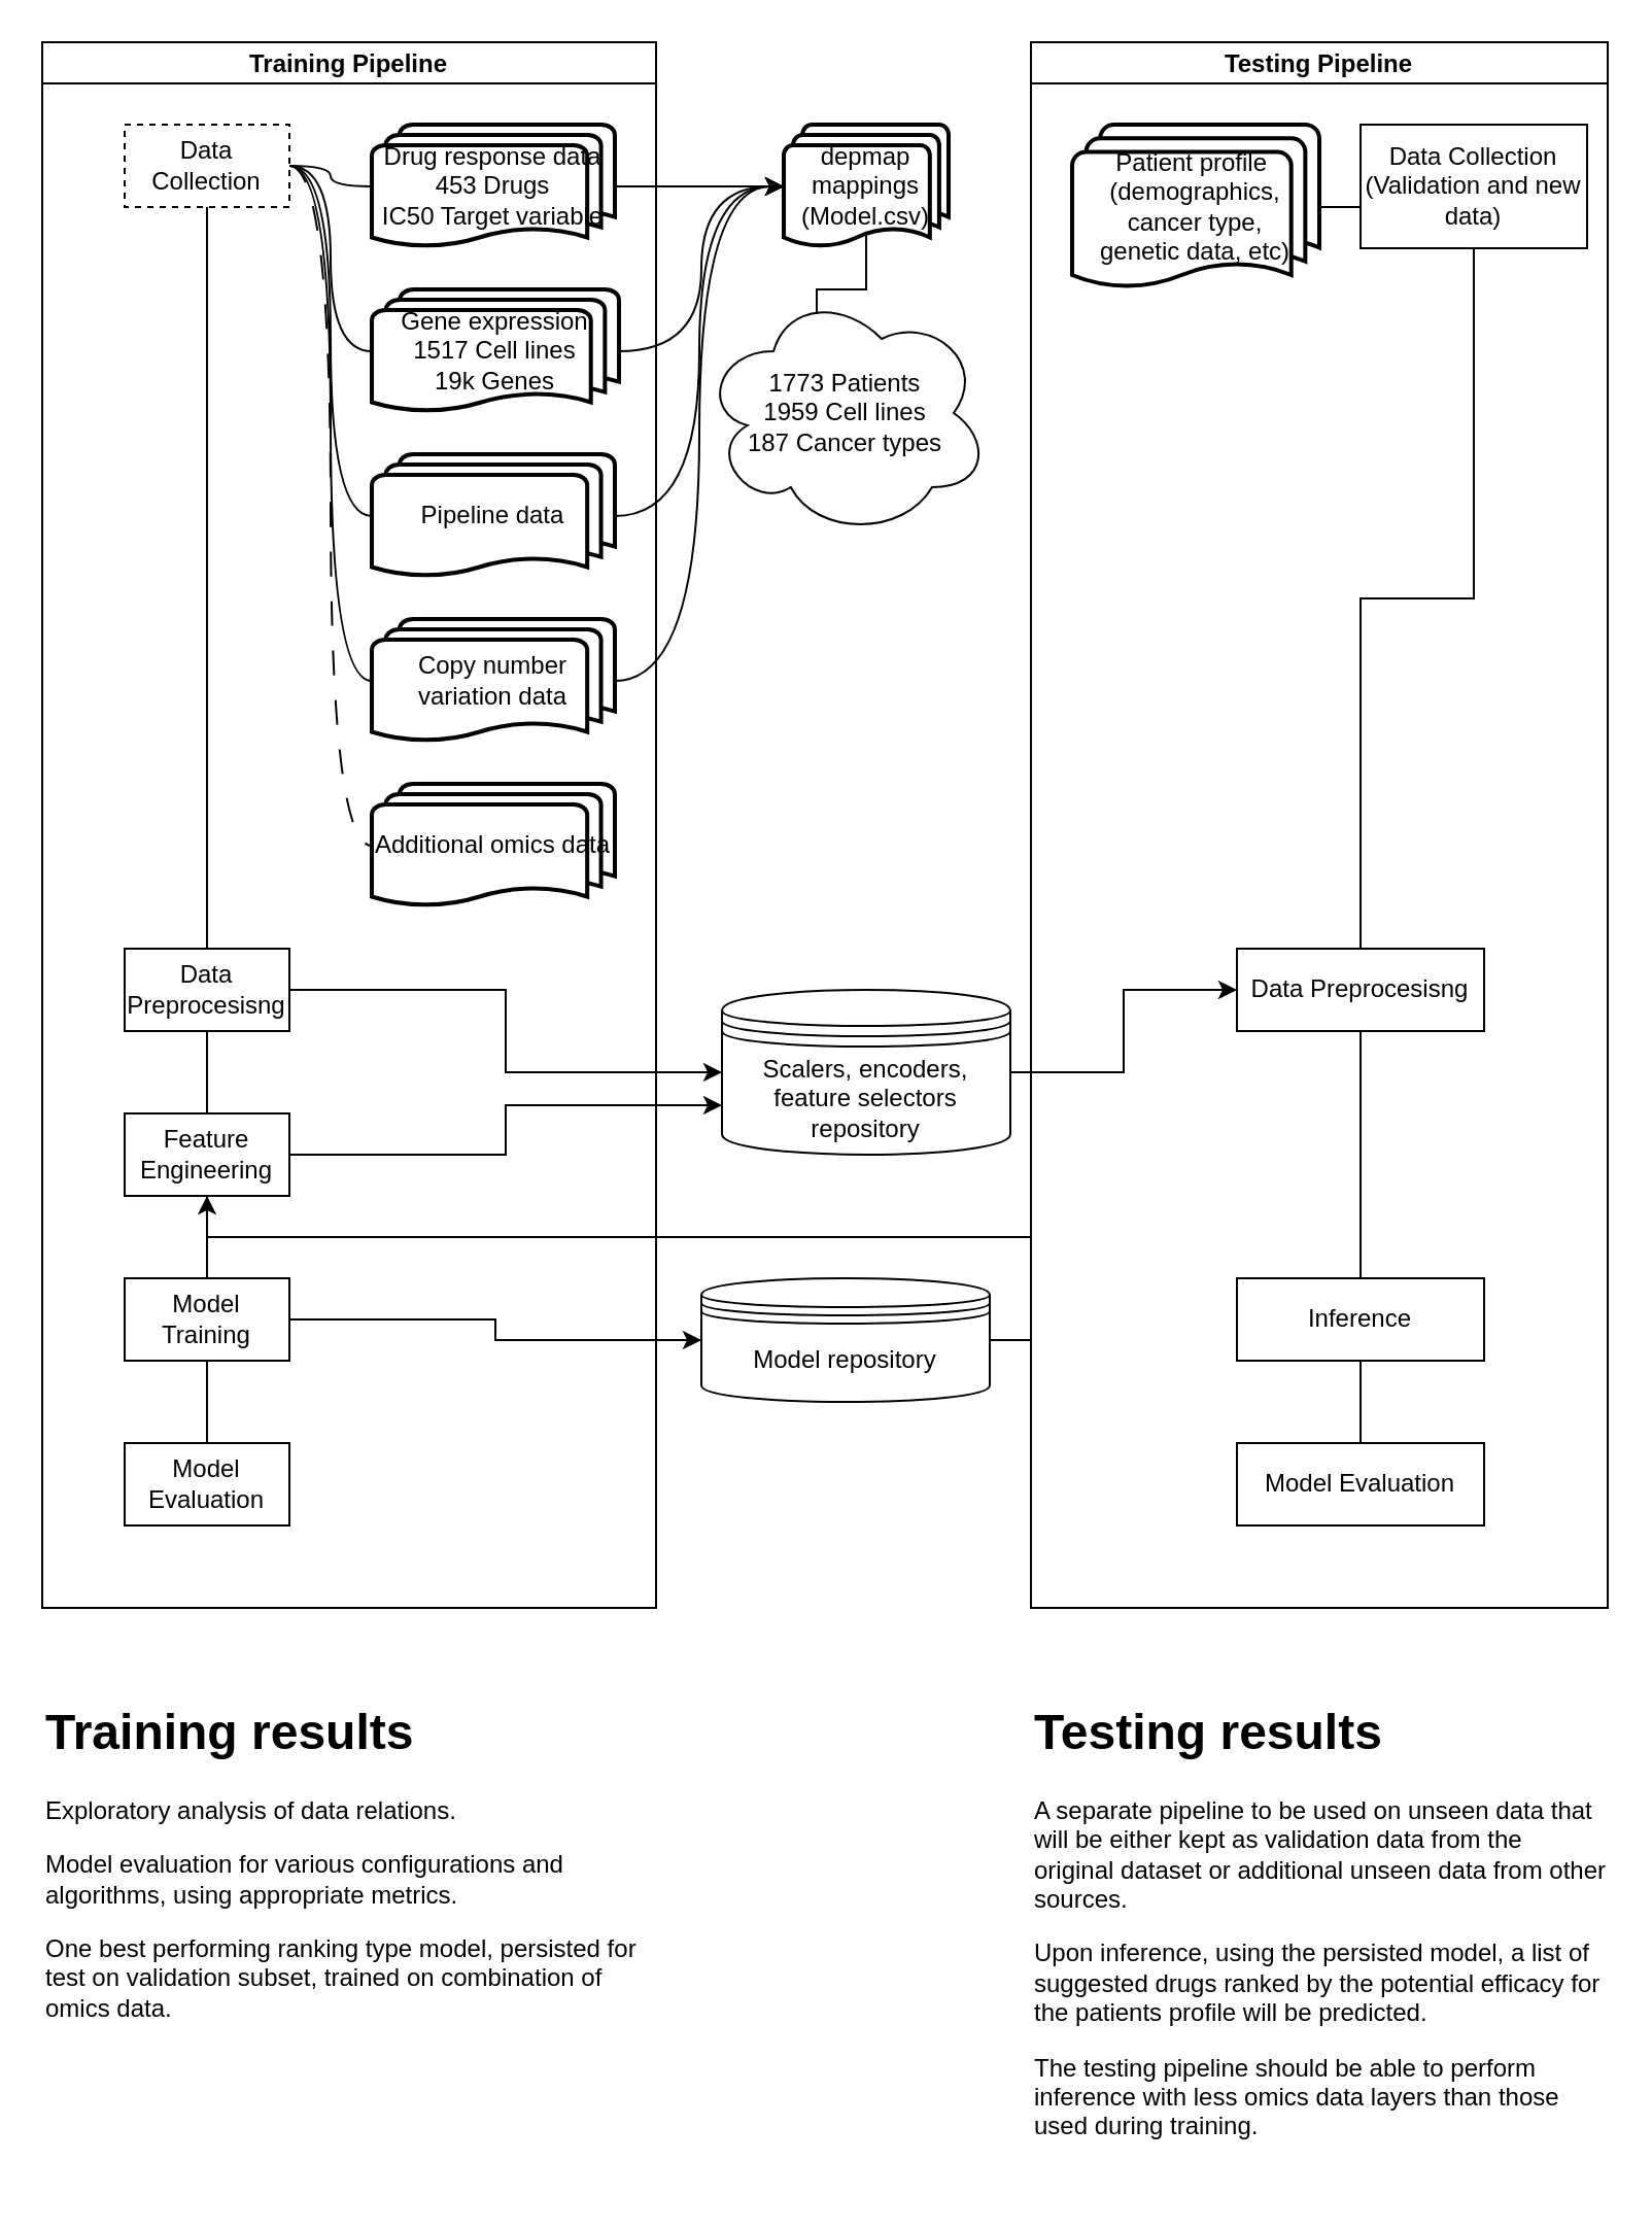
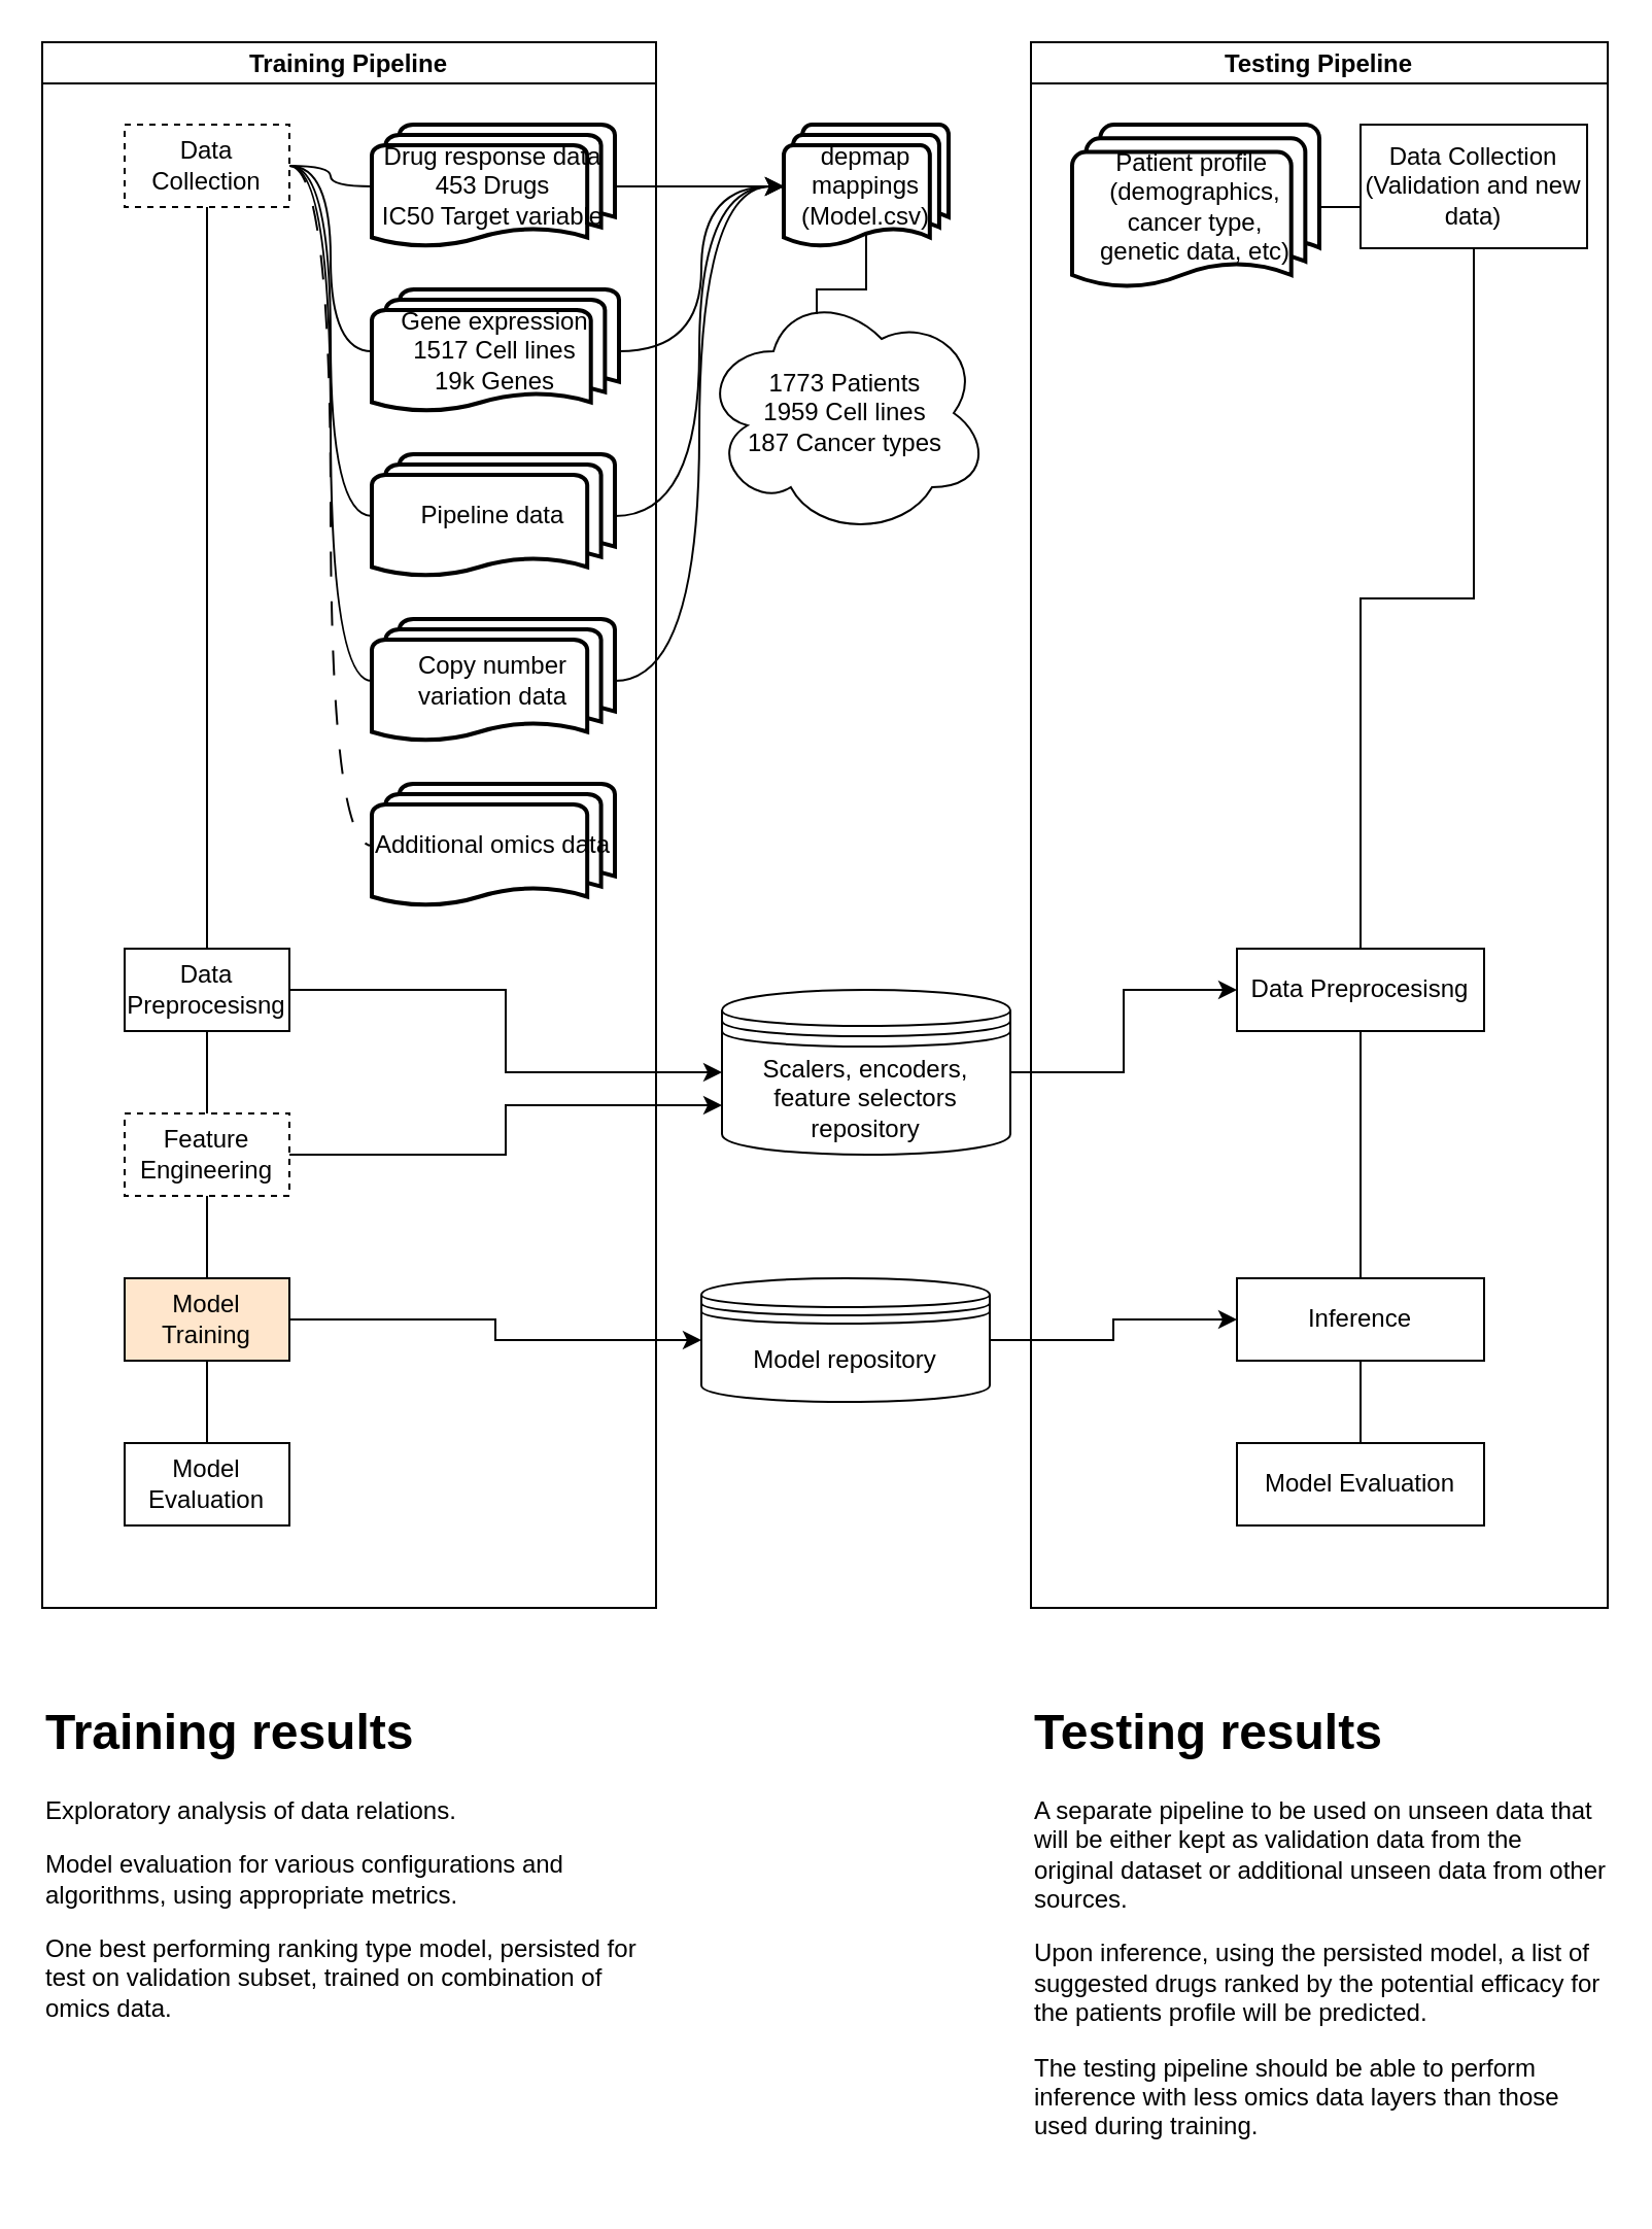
- <mxCell id="8" value="Feature Engineering" style="whiteSpace=wrap;html=1;treeFolding=1;treeMoving=1;newEdgeStyle={&quot;edgeStyle&quot;:&quot;elbowEdgeStyle&quot;,&quot;startArrow&quot;:&quot;none&quot;,&quot;endArrow&quot;:&quot;none&quot;};" vertex="1" parent="2"><mxGeometry x="40" y="520" width="80" height="40" as="geometry" /></mxCell>
+ <mxCell id="8" value="Feature Engineering" style="whiteSpace=wrap;html=1;treeFolding=1;treeMoving=1;newEdgeStyle={&quot;edgeStyle&quot;:&quot;elbowEdgeStyle&quot;,&quot;startArrow&quot;:&quot;none&quot;,&quot;endArrow&quot;:&quot;none&quot;};dashed=1;" vertex="1" parent="2"><mxGeometry x="40" y="520" width="80" height="40" as="geometry" /></mxCell>
- <mxCell id="40" style="edgeStyle=orthogonalEdgeStyle;rounded=0;orthogonalLoop=1;jettySize=auto;html=1;exitX=1;exitY=0.5;exitDx=0;exitDy=0;" edge="1" parent="1" source="41" target="8"><mxGeometry relative="1" as="geometry" /></mxCell>
+ <mxCell id="40" style="edgeStyle=orthogonalEdgeStyle;rounded=0;orthogonalLoop=1;jettySize=auto;html=1;exitX=1;exitY=0.5;exitDx=0;exitDy=0;entryX=0;entryY=0.5;entryDx=0;entryDy=0;" edge="1" parent="1" source="41" target="28"><mxGeometry relative="1" as="geometry" /></mxCell>
- <mxCell id="10" value="Model Training" style="whiteSpace=wrap;html=1;treeFolding=1;treeMoving=1;newEdgeStyle={&quot;edgeStyle&quot;:&quot;elbowEdgeStyle&quot;,&quot;startArrow&quot;:&quot;none&quot;,&quot;endArrow&quot;:&quot;none&quot;};" vertex="1" parent="2"><mxGeometry x="40" y="600" width="80" height="40" as="geometry" /></mxCell>
+ <mxCell id="10" value="Model Training" style="whiteSpace=wrap;html=1;treeFolding=1;treeMoving=1;newEdgeStyle={&quot;edgeStyle&quot;:&quot;elbowEdgeStyle&quot;,&quot;startArrow&quot;:&quot;none&quot;,&quot;endArrow&quot;:&quot;none&quot;};fillColor=#ffe6cc;" vertex="1" parent="2"><mxGeometry x="40" y="600" width="80" height="40" as="geometry" /></mxCell>
